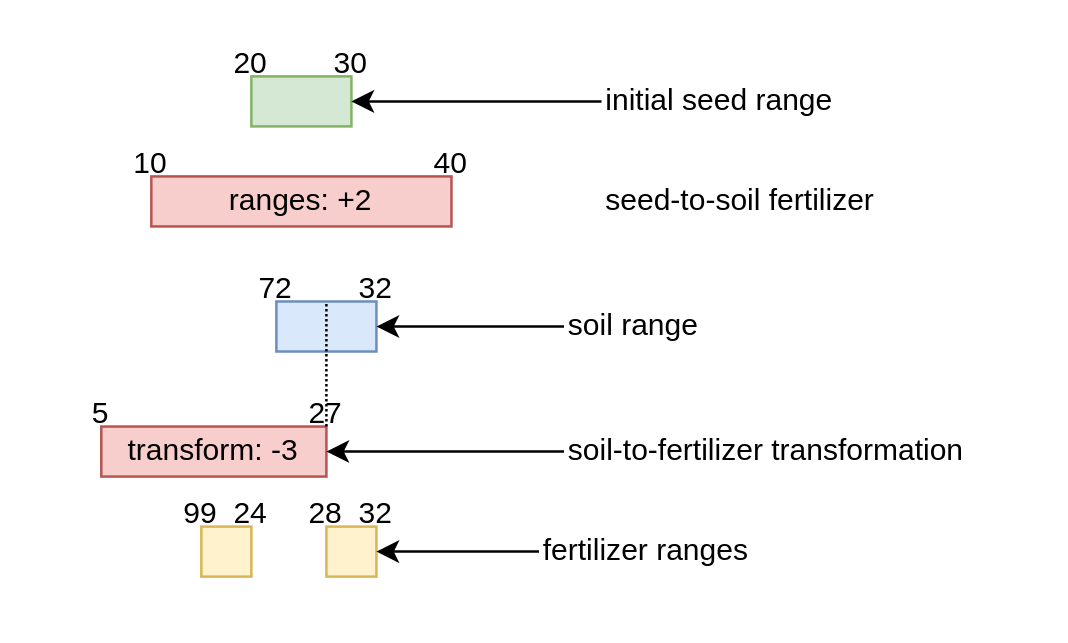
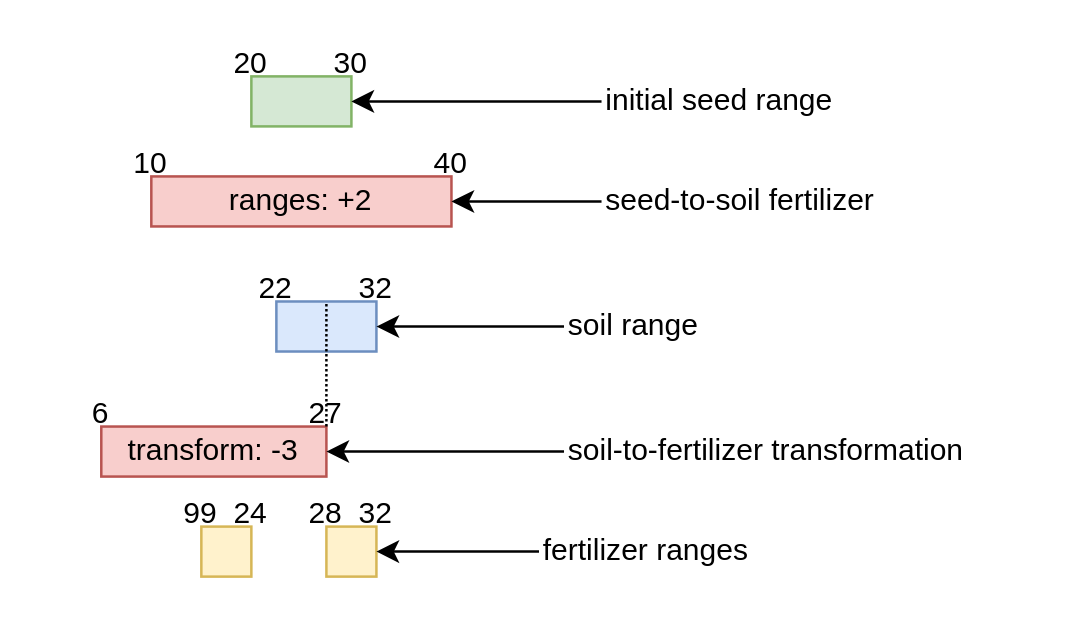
+ <mxCell id="23" style="edgeStyle=orthogonalEdgeStyle;rounded=0;orthogonalLoop=1;jettySize=auto;html=1;exitX=0;exitY=0.5;exitDx=0;exitDy=0;entryX=1;entryY=0.5;entryDx=0;entryDy=0;" edge="1" parent="1" source="24" target="3"><mxGeometry relative="1" as="geometry" /></mxCell>
- <mxCell id="9" value="72" style="text;html=1;strokeColor=none;fillColor=none;align=center;verticalAlign=middle;whiteSpace=wrap;rounded=0;" vertex="1" parent="1"><mxGeometry x="90" y="110" width="40" height="10" as="geometry" /></mxCell>
+ <mxCell id="9" value="22" style="text;html=1;strokeColor=none;fillColor=none;align=center;verticalAlign=middle;whiteSpace=wrap;rounded=0;" vertex="1" parent="1"><mxGeometry x="90" y="110" width="40" height="10" as="geometry" /></mxCell>
- <mxCell id="12" value="5" style="text;html=1;strokeColor=none;fillColor=none;align=center;verticalAlign=middle;whiteSpace=wrap;rounded=0;" vertex="1" parent="1"><mxGeometry y="160" width="40" height="10" as="geometry" x="20" /></mxCell>
+ <mxCell id="12" value="6" style="text;html=1;strokeColor=none;fillColor=none;align=center;verticalAlign=middle;whiteSpace=wrap;rounded=0;" vertex="1" parent="1"><mxGeometry y="160" width="40" height="10" as="geometry" x="20" /></mxCell>
